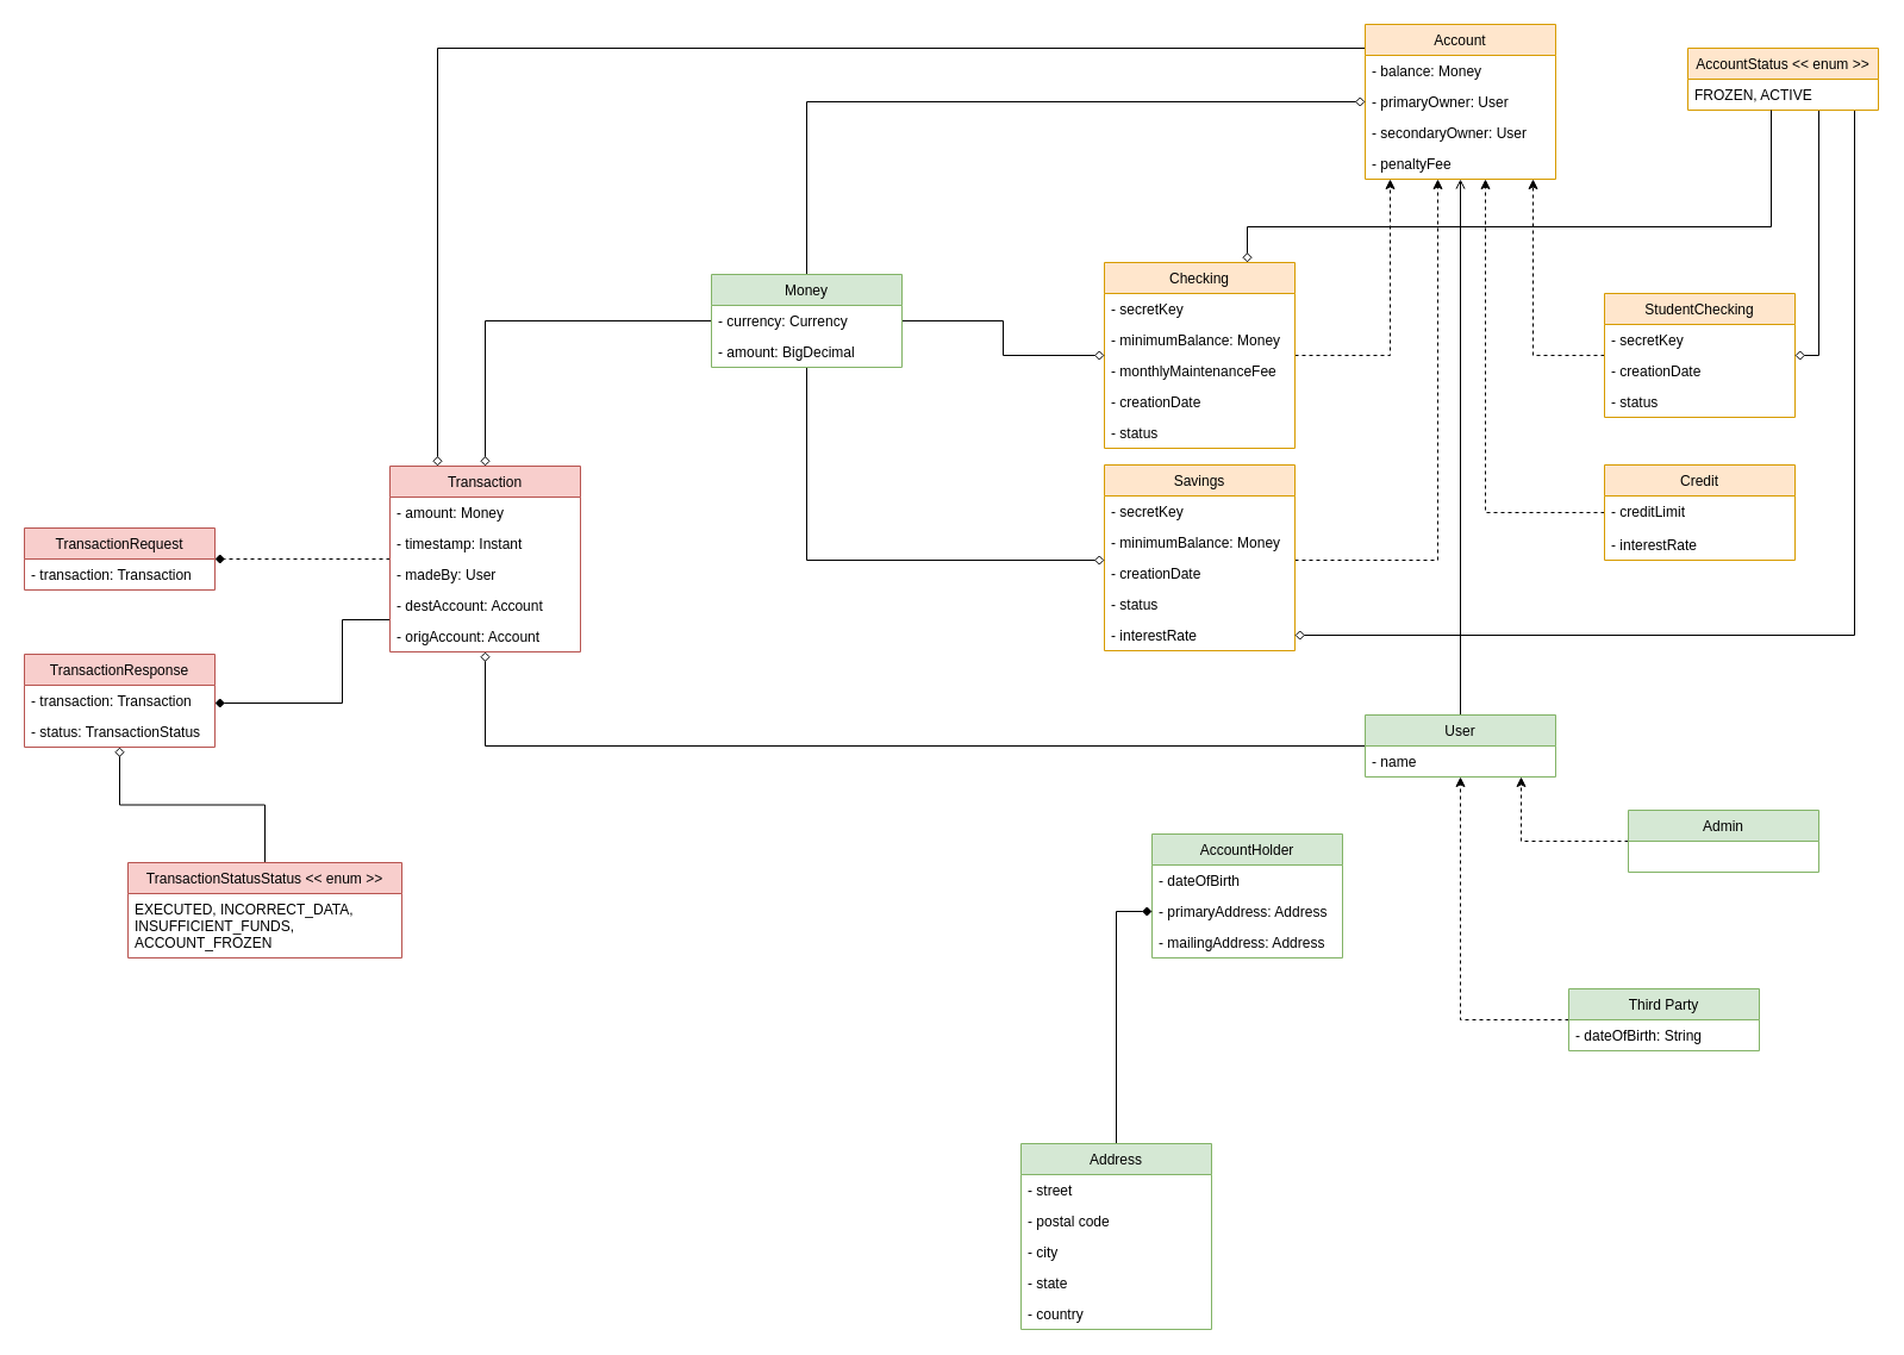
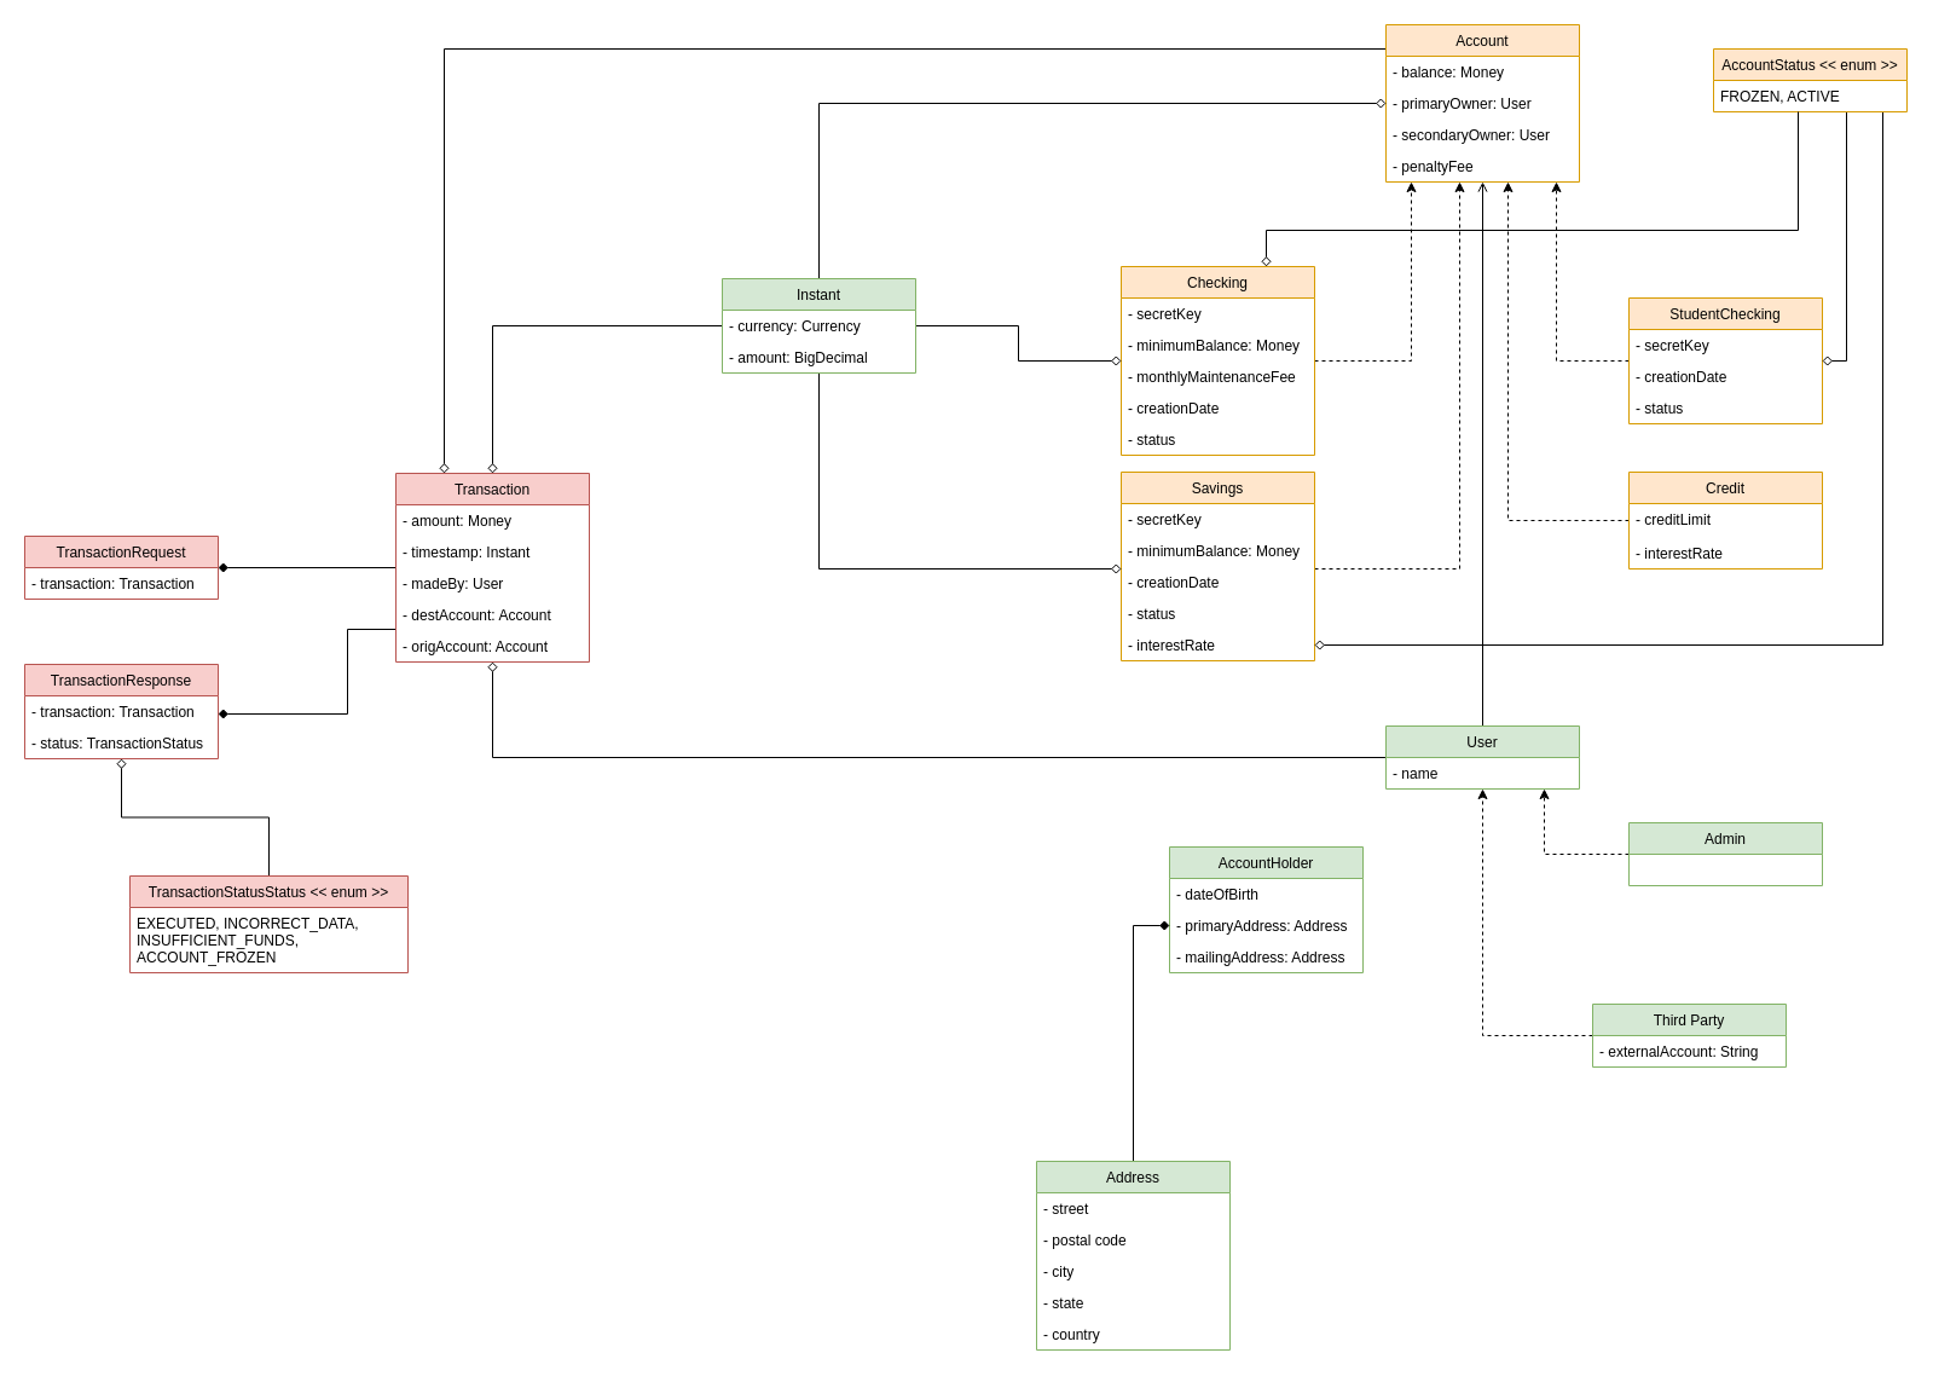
- <mxCell id="55" value="Money" style="swimlane;fontStyle=0;childLayout=stackLayout;horizontal=1;startSize=26;fillColor=#d5e8d4;horizontalStack=0;resizeParent=1;resizeParentMax=0;resizeLast=0;collapsible=1;marginBottom=0;strokeColor=#82b366;" parent="1" vertex="1"><mxGeometry x="597" y="230" width="160" height="78" as="geometry" /></mxCell>
+ <mxCell id="55" value="Instant" style="swimlane;fontStyle=0;childLayout=stackLayout;horizontal=1;startSize=26;fillColor=#d5e8d4;horizontalStack=0;resizeParent=1;resizeParentMax=0;resizeLast=0;collapsible=1;marginBottom=0;strokeColor=#82b366;" parent="1" vertex="1"><mxGeometry x="597" y="230" width="160" height="78" as="geometry" /></mxCell>
- <mxCell id="58" style="edgeStyle=orthogonalEdgeStyle;rounded=0;orthogonalLoop=1;jettySize=auto;html=1;endArrow=diamond;endFill=1;dashed=1;" edge="1" parent="1" source="60" target="71"><mxGeometry relative="1" as="geometry" /></mxCell>
+ <mxCell id="58" style="edgeStyle=orthogonalEdgeStyle;rounded=0;orthogonalLoop=1;jettySize=auto;html=1;endArrow=diamond;endFill=1;" edge="1" parent="1" source="60" target="71"><mxGeometry relative="1" as="geometry" /></mxCell>
- <mxCell id="47" value="Admin" style="swimlane;fontStyle=0;childLayout=stackLayout;horizontal=1;startSize=26;fillColor=#d5e8d4;horizontalStack=0;resizeParent=1;resizeParentMax=0;resizeLast=0;collapsible=1;marginBottom=0;strokeColor=#82b366;" parent="1" vertex="1"><mxGeometry x="1367" y="680" width="160" height="52" as="geometry" /></mxCell>
+ <mxCell id="47" value="Admin" style="swimlane;fontStyle=0;childLayout=stackLayout;horizontal=1;startSize=26;fillColor=#d5e8d4;horizontalStack=0;resizeParent=1;resizeParentMax=0;resizeLast=0;collapsible=1;marginBottom=0;strokeColor=#82b366;" parent="1" vertex="1"><mxGeometry x="1347" y="680" width="160" height="52" as="geometry" /></mxCell>
- <mxCell id="50" value="- dateOfBirth: String" style="text;strokeColor=none;fillColor=none;align=left;verticalAlign=top;spacingLeft=4;spacingRight=4;overflow=hidden;rotatable=0;points=[[0,0.5],[1,0.5]];portConstraint=eastwest;" parent="49" vertex="1"><mxGeometry y="26" width="160" height="26" as="geometry" /></mxCell>
+ <mxCell id="50" value="- externalAccount: String" style="text;strokeColor=none;fillColor=none;align=left;verticalAlign=top;spacingLeft=4;spacingRight=4;overflow=hidden;rotatable=0;points=[[0,0.5],[1,0.5]];portConstraint=eastwest;" parent="49" vertex="1"><mxGeometry y="26" width="160" height="26" as="geometry" /></mxCell>
